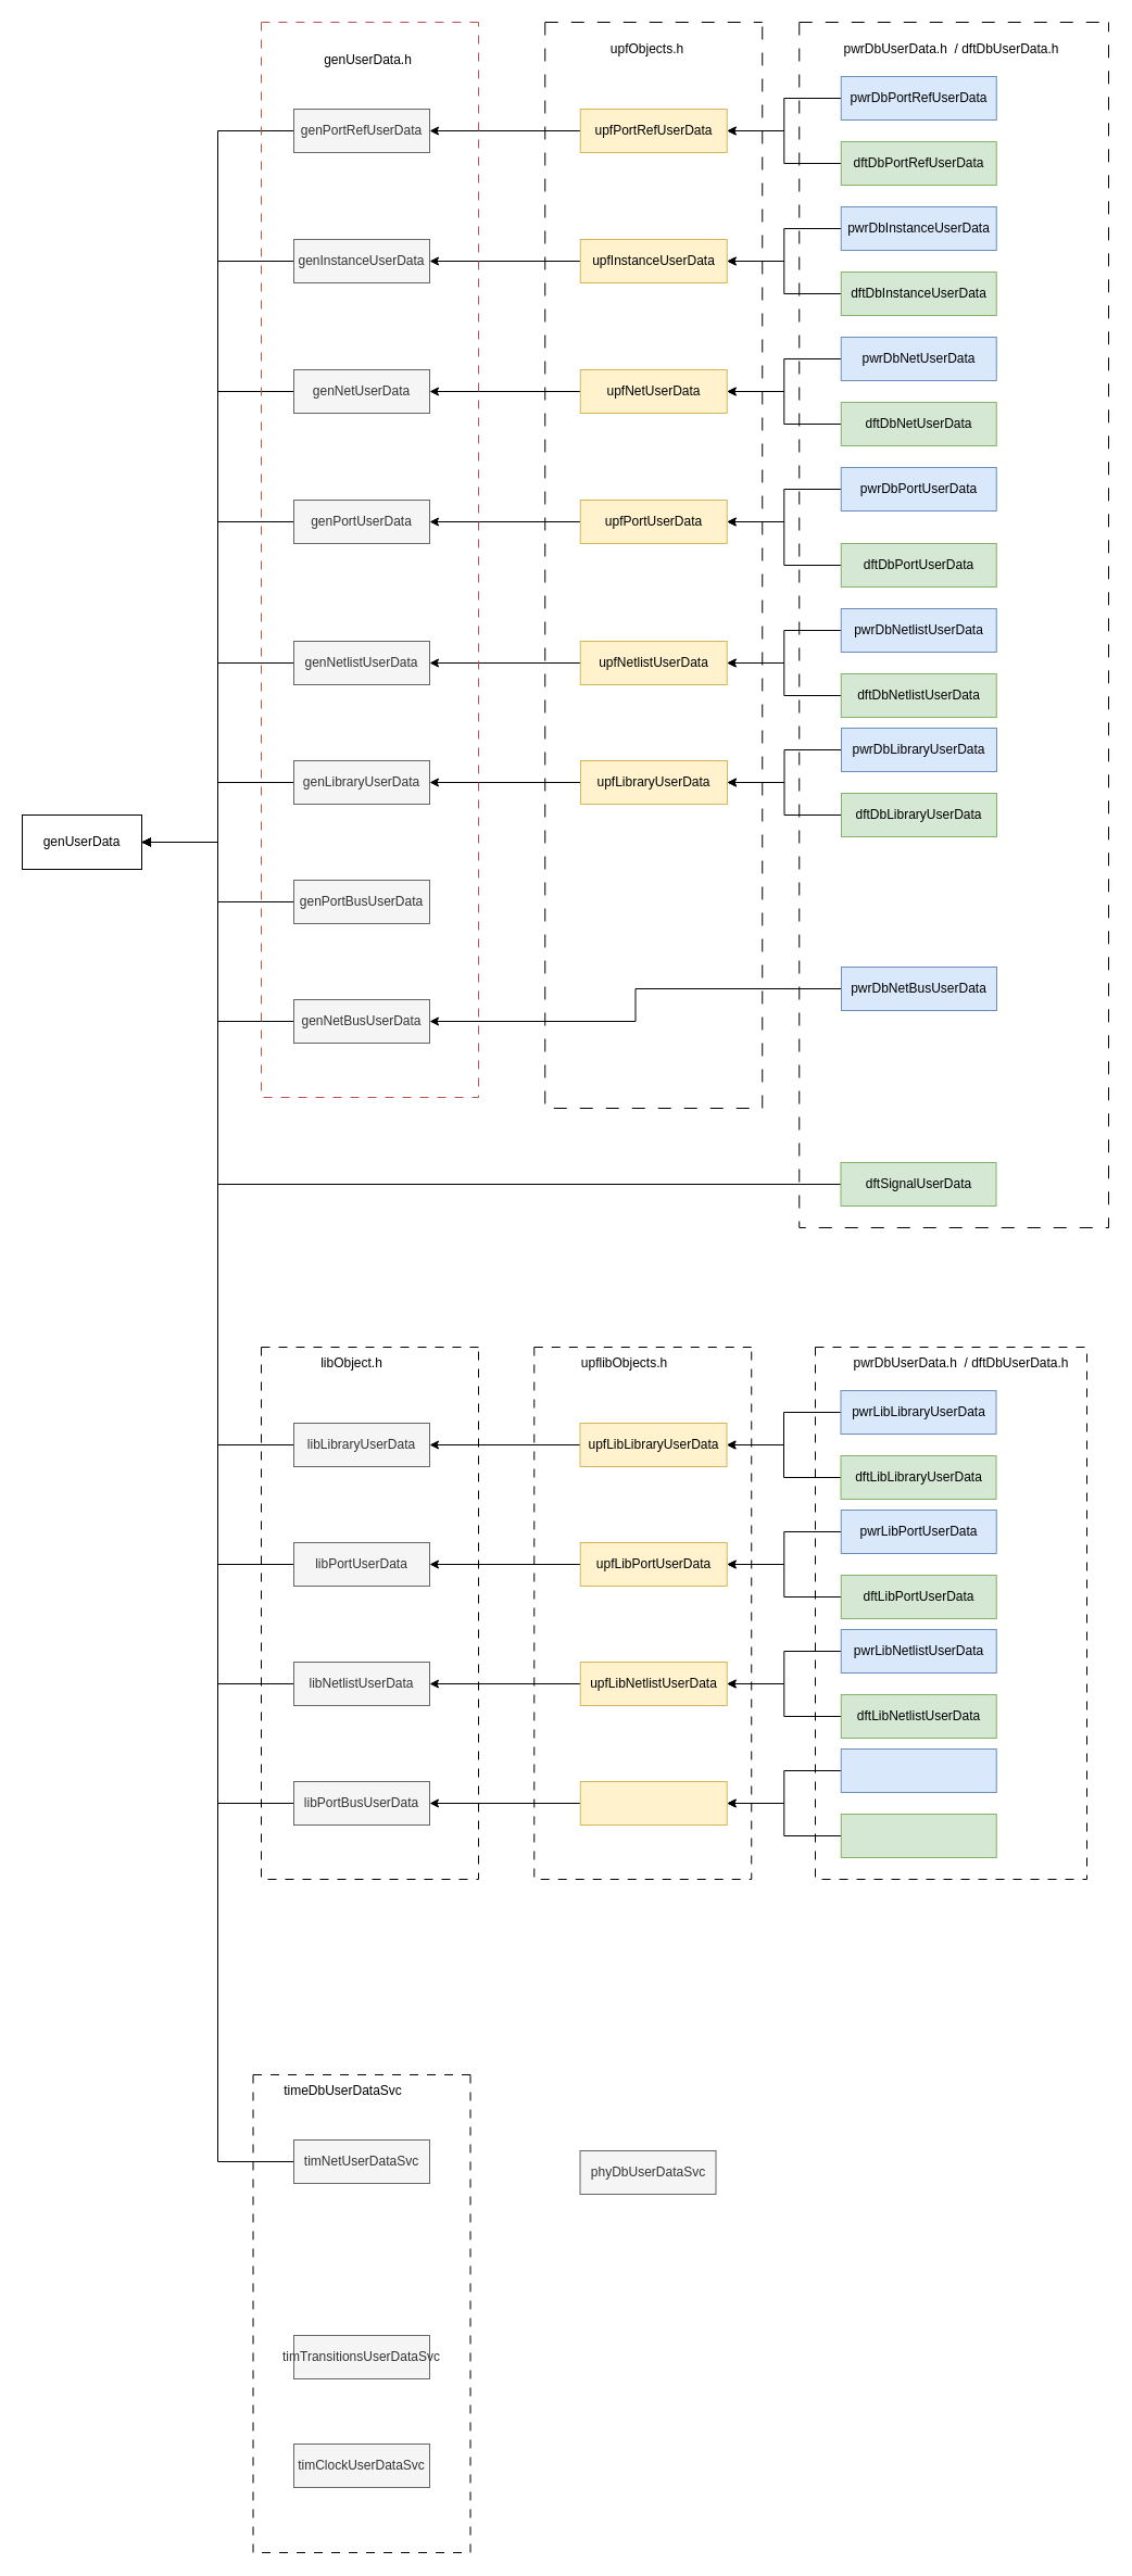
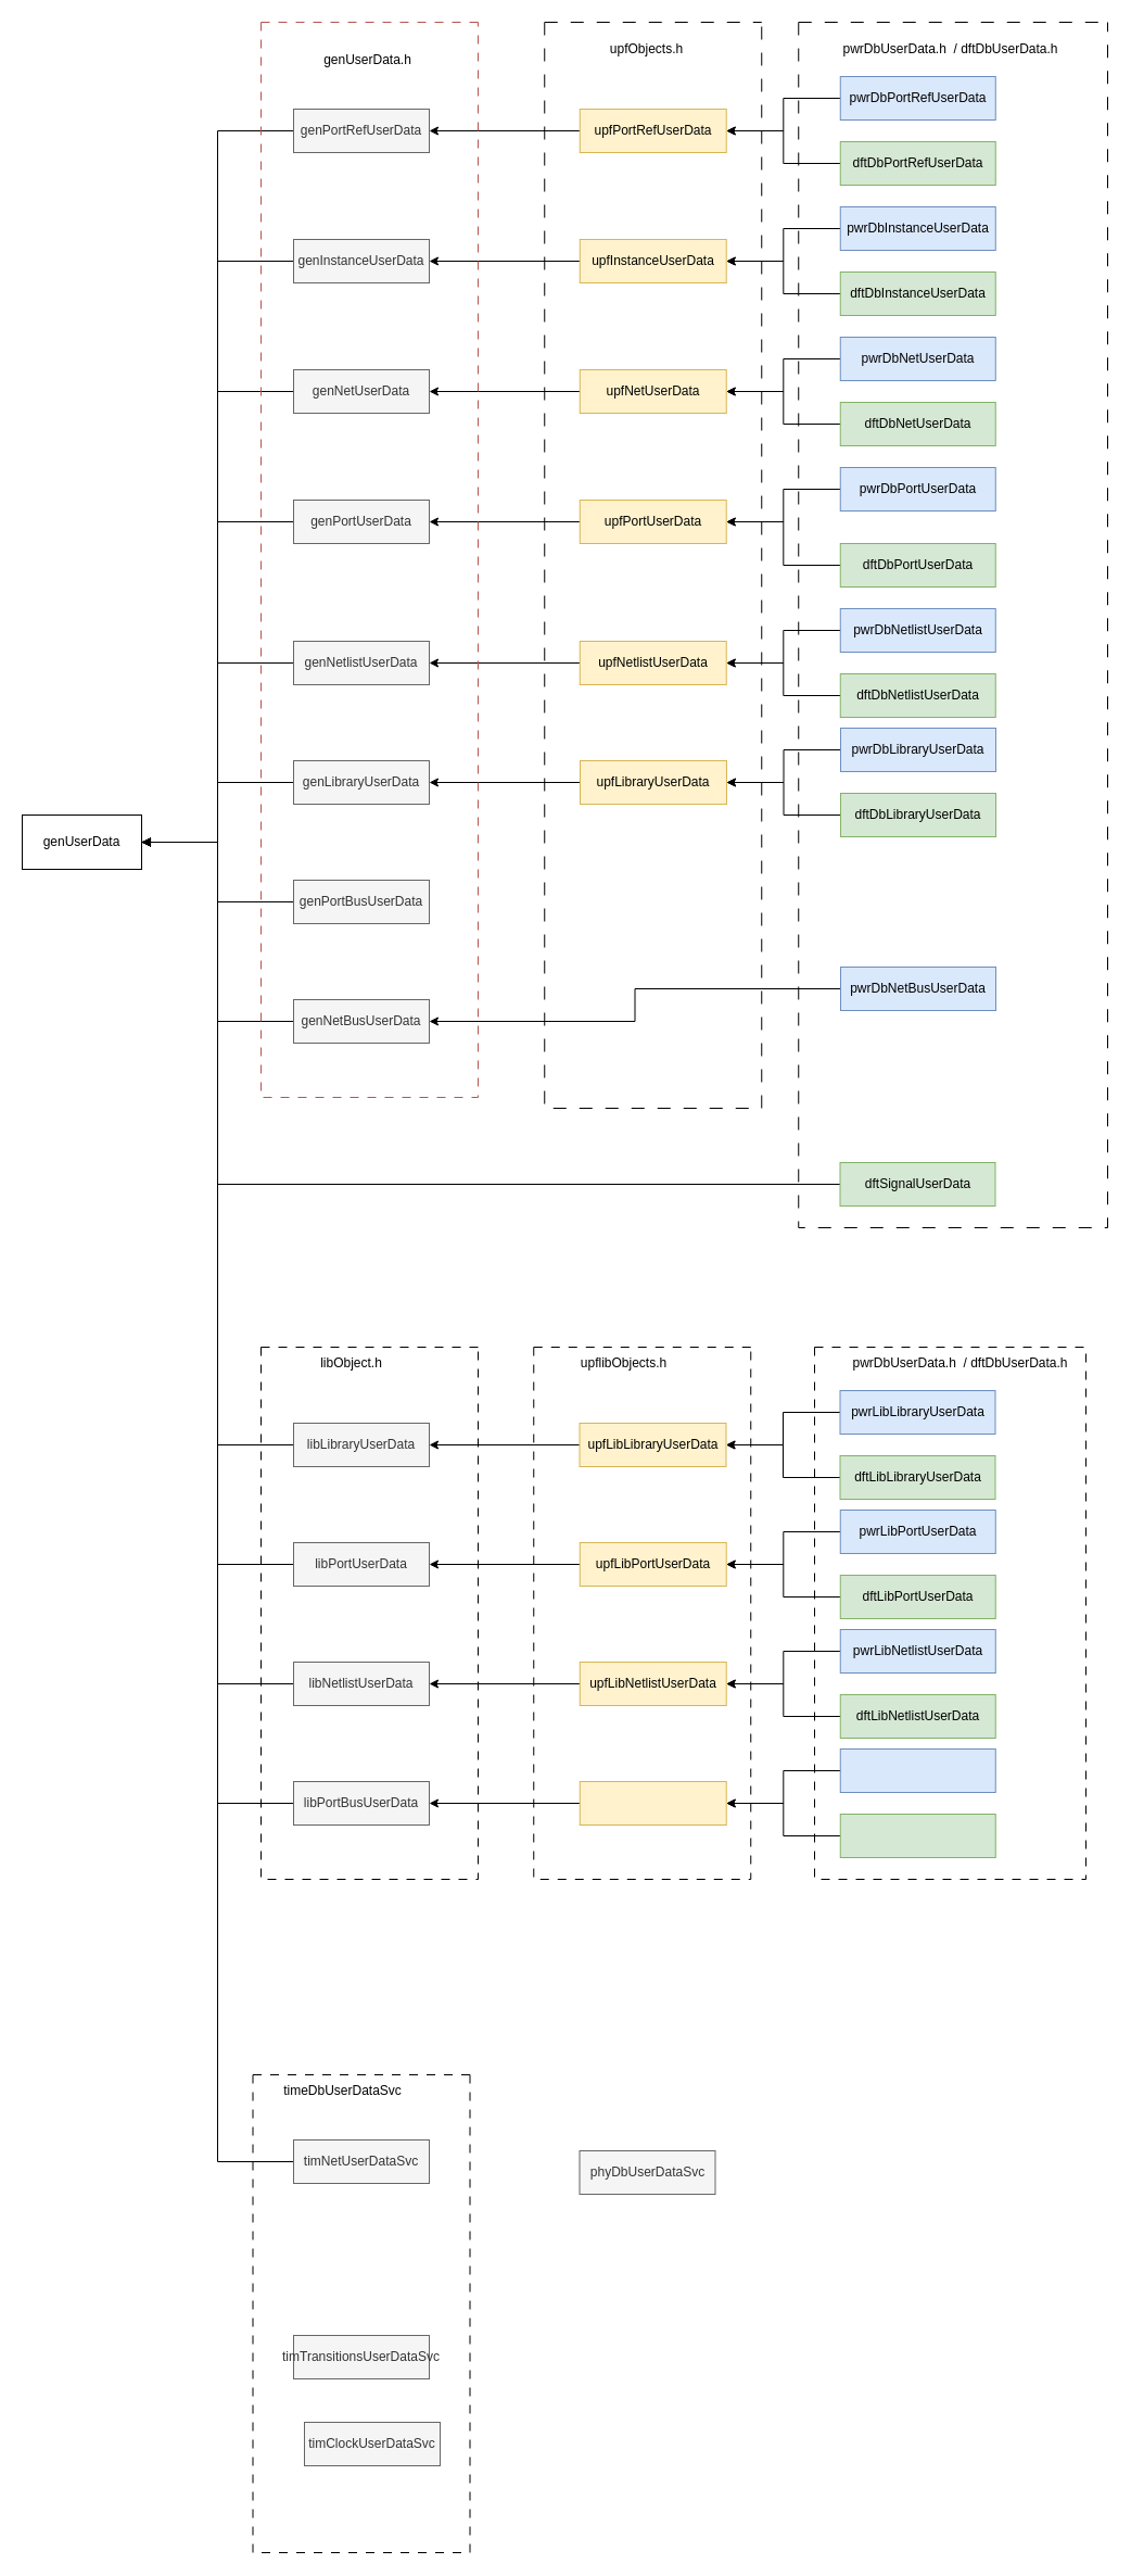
- <mxCell id="100" value="timClockUserDataSvc" style="html=1;whiteSpace=wrap;fontSize=12;fontStyle=0;fillColor=#f5f5f5;fontColor=#333333;strokeColor=#666666;" vertex="1" parent="1"><mxGeometry x="270" y="2250" width="125" height="40" as="geometry" /></mxCell>
+ <mxCell id="100" value="timClockUserDataSvc" style="html=1;whiteSpace=wrap;fontSize=12;fontStyle=0;fillColor=#f5f5f5;fontColor=#333333;strokeColor=#666666;" vertex="1" parent="1"><mxGeometry x="280" y="2230" width="125" height="40" as="geometry" /></mxCell>
